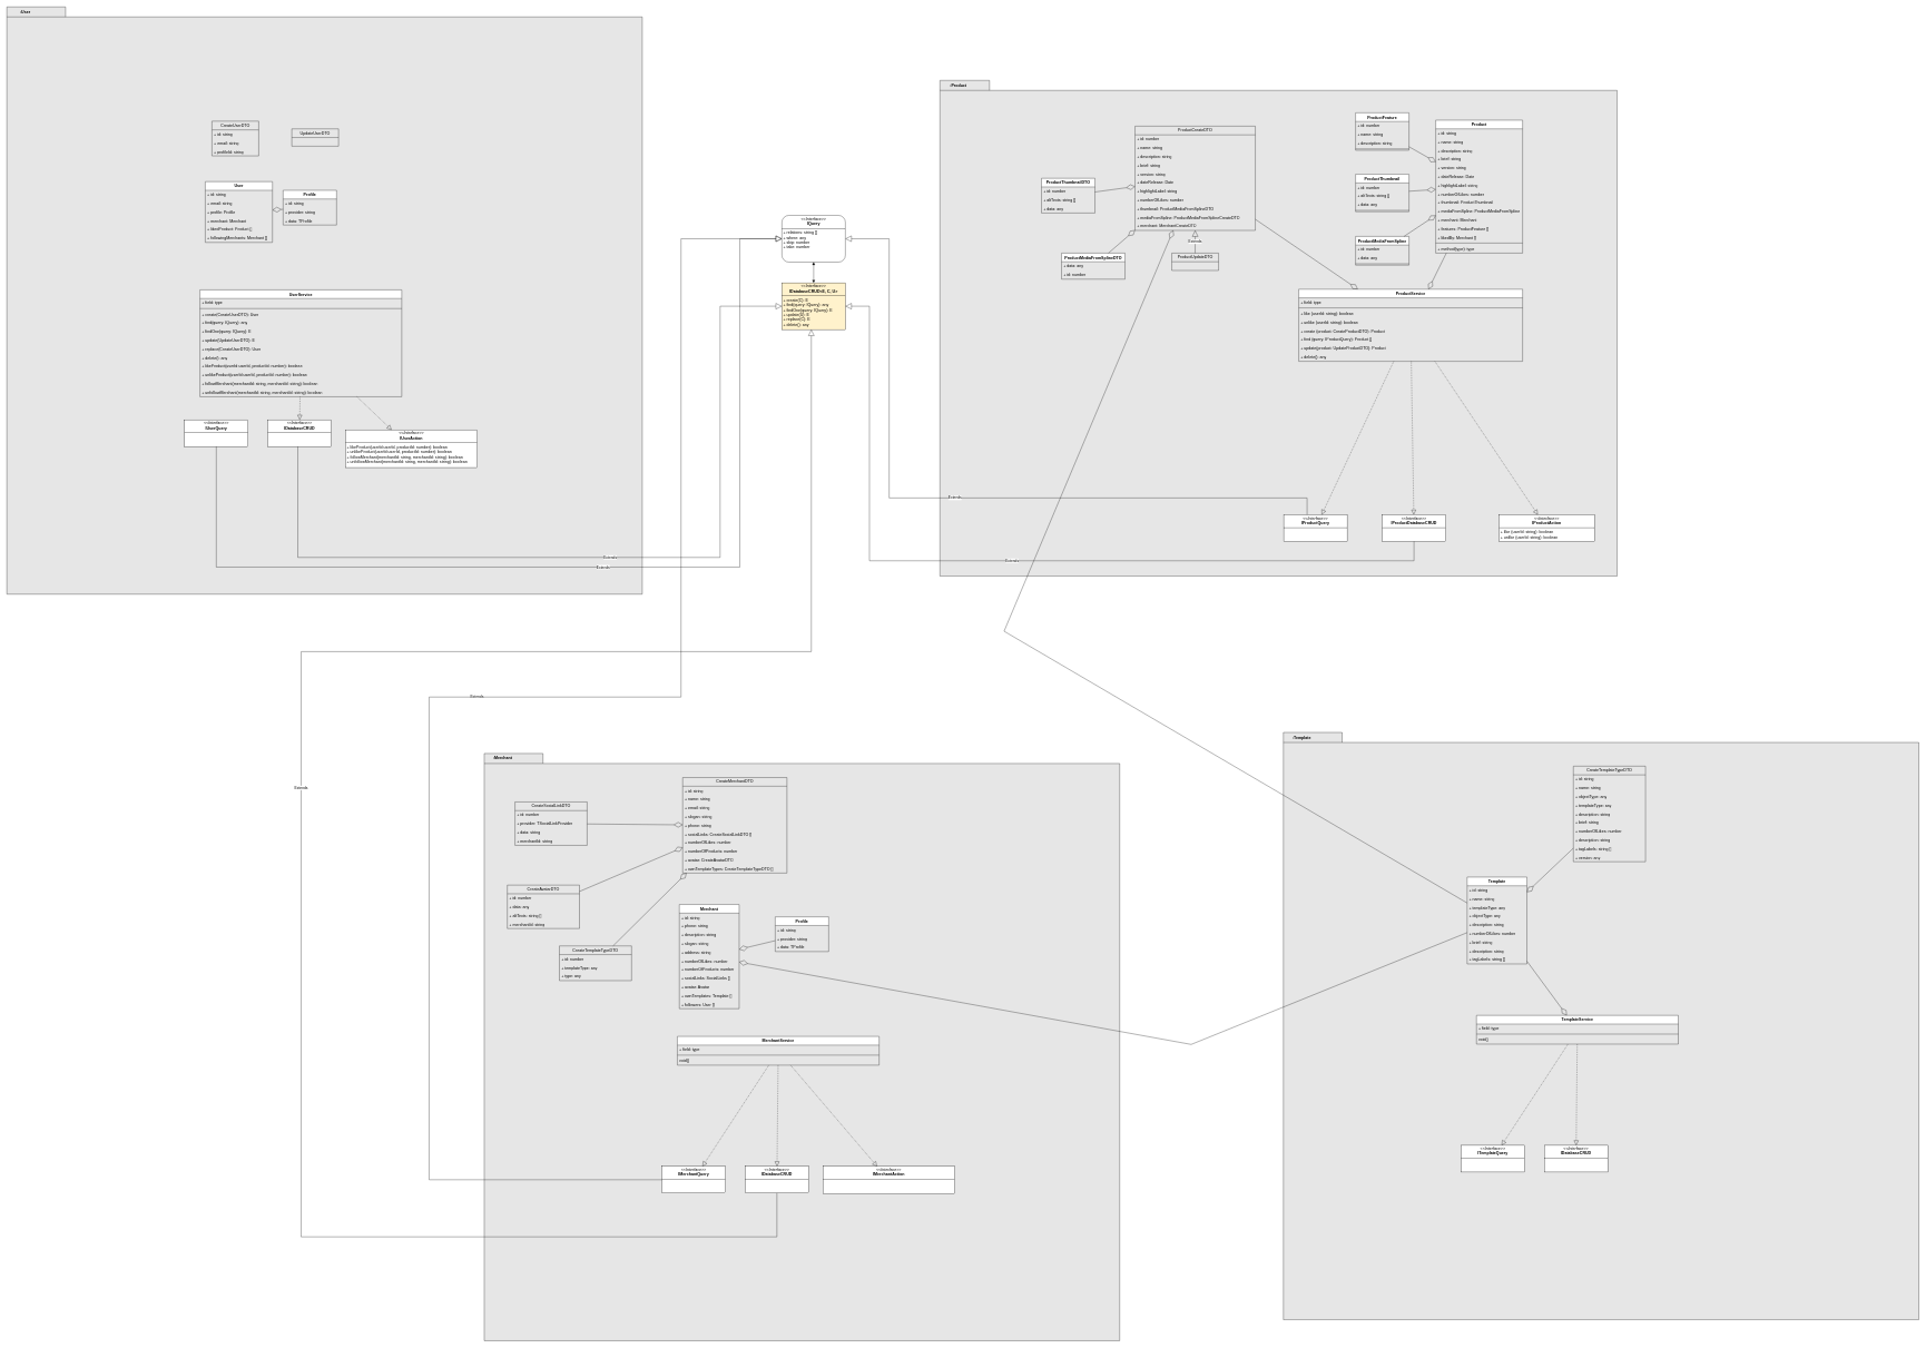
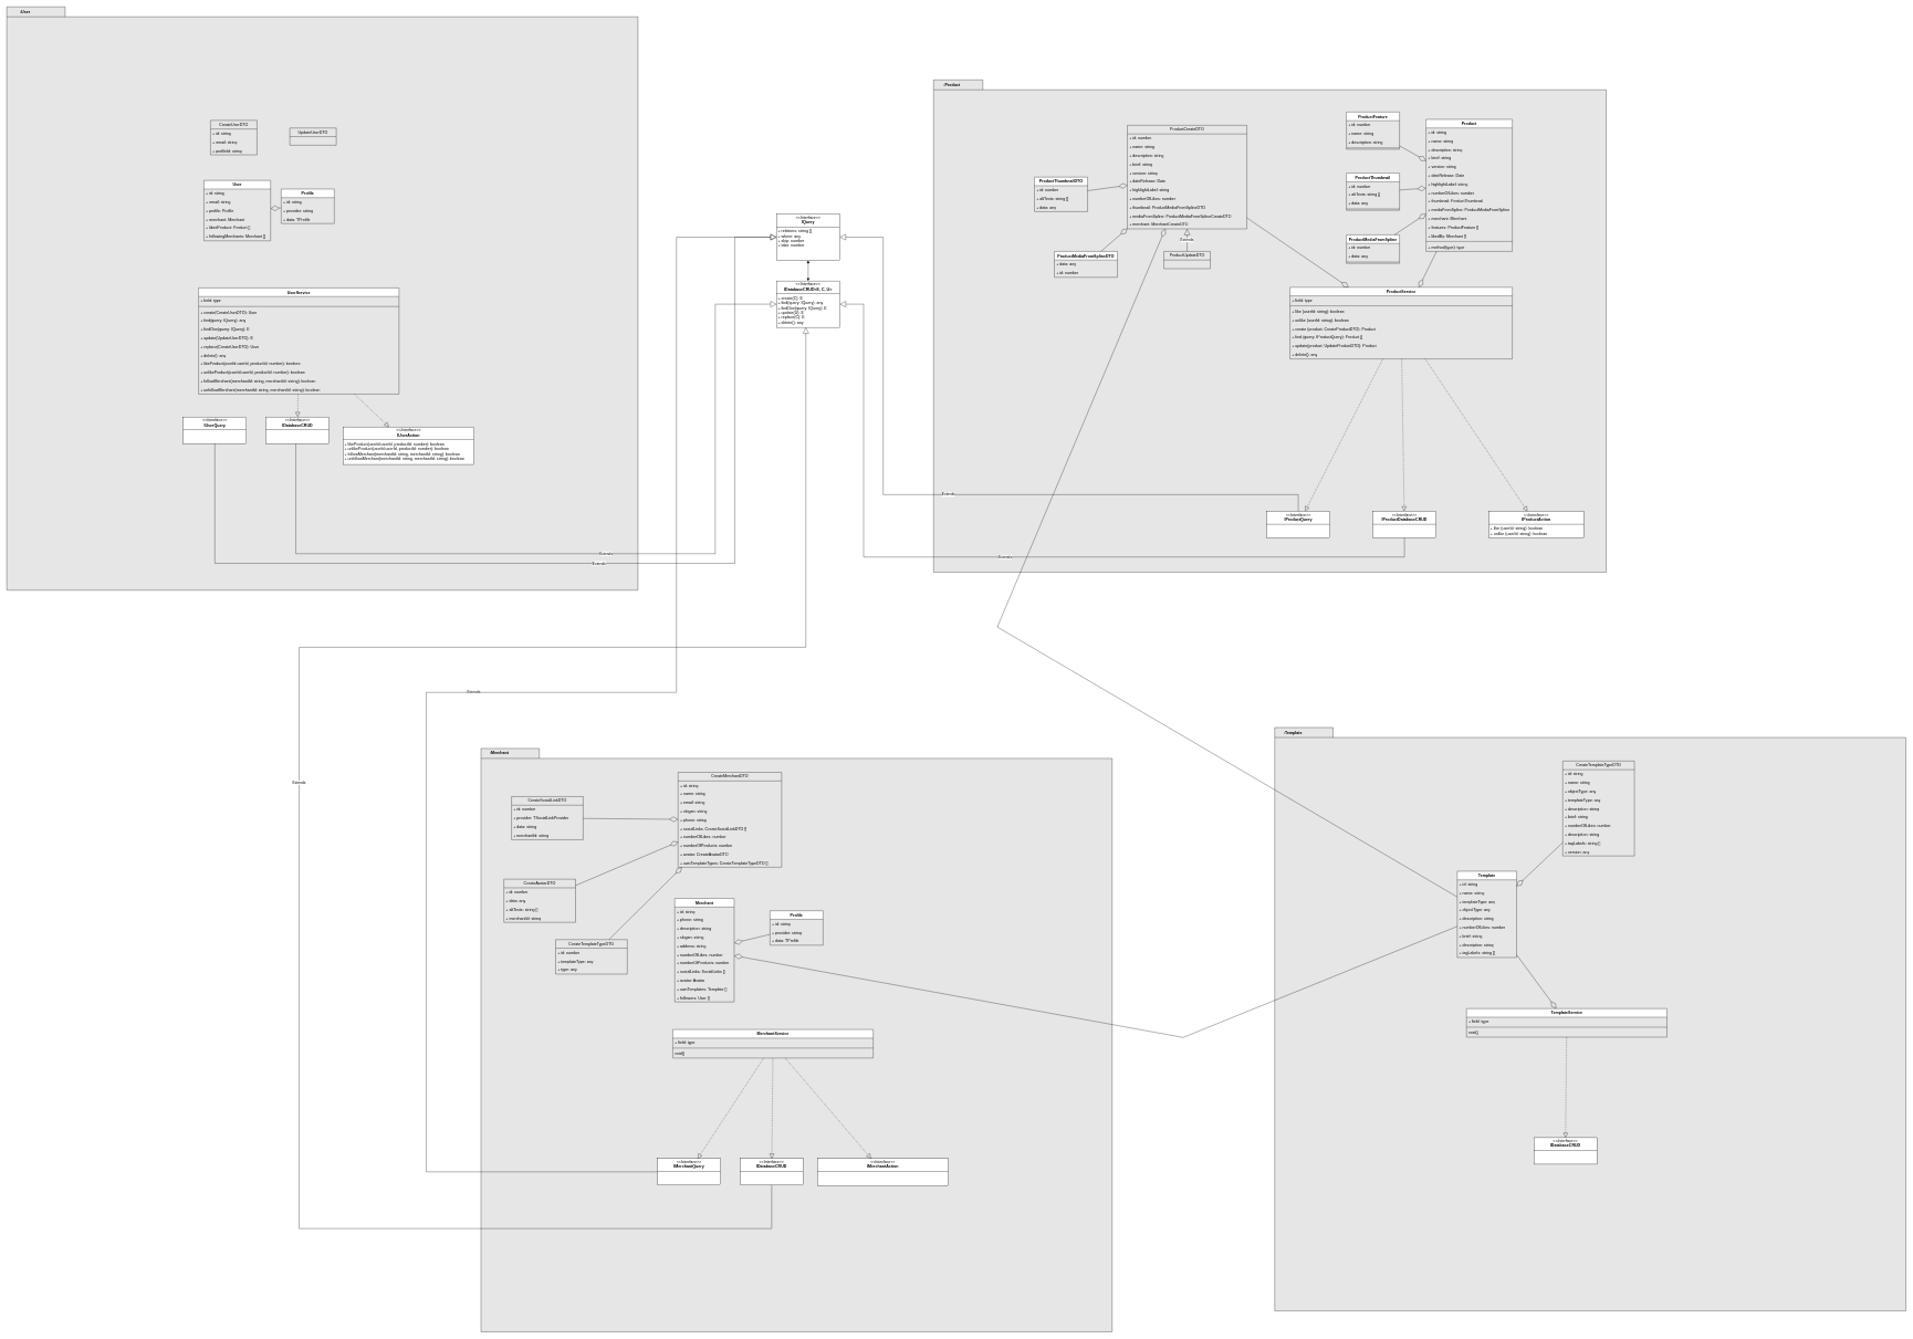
- <mxCell id="2" value="&lt;p style=&quot;margin:0px;margin-top:4px;text-align:center;&quot;&gt;&lt;i&gt;&amp;lt;&amp;lt;Interface&amp;gt;&amp;gt;&lt;/i&gt;&lt;br&gt;&lt;b&gt;IQuery&lt;/b&gt;&lt;/p&gt;&lt;hr size=&quot;1&quot; style=&quot;border-style:solid;&quot;&gt;&lt;p style=&quot;margin:0px;margin-left:4px;&quot;&gt;&lt;/p&gt;&lt;p style=&quot;margin:0px;margin-left:4px;&quot;&gt;+ relations: string []&lt;/p&gt;&lt;p style=&quot;margin:0px;margin-left:4px;&quot;&gt;+ where: any&lt;/p&gt;&lt;p style=&quot;margin:0px;margin-left:4px;&quot;&gt;+ skip: number&lt;/p&gt;&lt;p style=&quot;margin:0px;margin-left:4px;&quot;&gt;+ take: number&lt;/p&gt;" style="verticalAlign=top;align=left;overflow=fill;html=1;whiteSpace=wrap;rounded=1;" parent="1" vertex="1"><mxGeometry x="2340" y="644" width="190" height="140" as="geometry" /></mxCell>
+ <mxCell id="2" value="&lt;p style=&quot;margin:0px;margin-top:4px;text-align:center;&quot;&gt;&lt;i&gt;&amp;lt;&amp;lt;Interface&amp;gt;&amp;gt;&lt;/i&gt;&lt;br&gt;&lt;b&gt;IQuery&lt;/b&gt;&lt;/p&gt;&lt;hr size=&quot;1&quot; style=&quot;border-style:solid;&quot;&gt;&lt;p style=&quot;margin:0px;margin-left:4px;&quot;&gt;&lt;/p&gt;&lt;p style=&quot;margin:0px;margin-left:4px;&quot;&gt;+ relations: string []&lt;/p&gt;&lt;p style=&quot;margin:0px;margin-left:4px;&quot;&gt;+ where: any&lt;/p&gt;&lt;p style=&quot;margin:0px;margin-left:4px;&quot;&gt;+ skip: number&lt;/p&gt;&lt;p style=&quot;margin:0px;margin-left:4px;&quot;&gt;+ take: number&lt;/p&gt;" style="verticalAlign=top;align=left;overflow=fill;html=1;whiteSpace=wrap;" parent="1" vertex="1"><mxGeometry x="2340" y="644" width="190" height="140" as="geometry" /></mxCell>
- <mxCell id="3" value="&lt;p style=&quot;margin:0px;margin-top:4px;text-align:center;&quot;&gt;&lt;i&gt;&amp;lt;&amp;lt;Interface&amp;gt;&amp;gt;&lt;/i&gt;&lt;br&gt;&lt;b&gt;IDatabaseCRUD&amp;lt;E, C, U&amp;gt;&lt;/b&gt;&lt;/p&gt;&lt;hr size=&quot;1&quot; style=&quot;border-style:solid;&quot;&gt;&lt;p style=&quot;margin:0px;margin-left:4px;&quot;&gt;+ create(C): E&lt;/p&gt;&lt;p style=&quot;margin:0px;margin-left:4px;&quot;&gt;+ find(query: IQuery): any&lt;/p&gt;&lt;p style=&quot;margin:0px;margin-left:4px;&quot;&gt;+ findOne(query: IQuery): E&lt;/p&gt;&lt;p style=&quot;margin:0px;margin-left:4px;&quot;&gt;+ update(U): E&lt;/p&gt;&lt;p style=&quot;margin:0px;margin-left:4px;&quot;&gt;+ replace(C): E&lt;/p&gt;&lt;p style=&quot;margin:0px;margin-left:4px;&quot;&gt;+ delete(): any&lt;/p&gt;" style="verticalAlign=top;align=left;overflow=fill;html=1;whiteSpace=wrap;fillColor=#fff2cc;" parent="1" vertex="1"><mxGeometry x="2340" y="846" width="190" height="140" as="geometry" /></mxCell>
+ <mxCell id="3" value="&lt;p style=&quot;margin:0px;margin-top:4px;text-align:center;&quot;&gt;&lt;i&gt;&amp;lt;&amp;lt;Interface&amp;gt;&amp;gt;&lt;/i&gt;&lt;br&gt;&lt;b&gt;IDatabaseCRUD&amp;lt;E, C, U&amp;gt;&lt;/b&gt;&lt;/p&gt;&lt;hr size=&quot;1&quot; style=&quot;border-style:solid;&quot;&gt;&lt;p style=&quot;margin:0px;margin-left:4px;&quot;&gt;+ create(C): E&lt;/p&gt;&lt;p style=&quot;margin:0px;margin-left:4px;&quot;&gt;+ find(query: IQuery): any&lt;/p&gt;&lt;p style=&quot;margin:0px;margin-left:4px;&quot;&gt;+ findOne(query: IQuery): E&lt;/p&gt;&lt;p style=&quot;margin:0px;margin-left:4px;&quot;&gt;+ update(U): E&lt;/p&gt;&lt;p style=&quot;margin:0px;margin-left:4px;&quot;&gt;+ replace(C): E&lt;/p&gt;&lt;p style=&quot;margin:0px;margin-left:4px;&quot;&gt;+ delete(): any&lt;/p&gt;" style="verticalAlign=top;align=left;overflow=fill;html=1;whiteSpace=wrap;" parent="1" vertex="1"><mxGeometry x="2340" y="846" width="190" height="140" as="geometry" /></mxCell>
- <mxCell id="86" value="&lt;p style=&quot;margin:0px;margin-top:4px;text-align:center;&quot;&gt;&lt;i&gt;&amp;lt;&amp;lt;Interface&amp;gt;&amp;gt;&lt;/i&gt;&lt;br&gt;&lt;b&gt;IProductQuery&lt;/b&gt;&lt;/p&gt;&lt;hr size=&quot;1&quot; style=&quot;border-style:solid;&quot;&gt;&lt;p style=&quot;margin:0px;margin-left:4px;&quot;&gt;&lt;br&gt;&lt;/p&gt;" style="verticalAlign=top;align=left;overflow=fill;html=1;whiteSpace=wrap;" parent="41" vertex="1"><mxGeometry x="1029" y="1300" width="190" height="80" as="geometry" /></mxCell>
+ <mxCell id="86" value="&lt;p style=&quot;margin:0px;margin-top:4px;text-align:center;&quot;&gt;&lt;i&gt;&amp;lt;&amp;lt;Interface&amp;gt;&amp;gt;&lt;/i&gt;&lt;br&gt;&lt;b&gt;IProductQuery&lt;/b&gt;&lt;/p&gt;&lt;hr size=&quot;1&quot; style=&quot;border-style:solid;&quot;&gt;&lt;p style=&quot;margin:0px;margin-left:4px;&quot;&gt;&lt;br&gt;&lt;/p&gt;" style="verticalAlign=top;align=left;overflow=fill;html=1;whiteSpace=wrap;" parent="41" vertex="1"><mxGeometry x="1004" y="1300" width="190" height="80" as="geometry" /></mxCell>
- <mxCell id="194" value="" style="endArrow=block;dashed=1;endFill=0;endSize=12;html=1;rounded=0;" parent="177" source="188" target="192" edge="1"><mxGeometry width="160" relative="1" as="geometry"><mxPoint x="649" y="1159" as="sourcePoint" /><mxPoint x="809" y="1159" as="targetPoint" /></mxGeometry></mxCell>
- <mxCell id="192" value="&lt;p style=&quot;margin:0px;margin-top:4px;text-align:center;&quot;&gt;&lt;i&gt;&amp;lt;&amp;lt;Interface&amp;gt;&amp;gt;&lt;/i&gt;&lt;br&gt;&lt;b&gt;ITemplateQuery&lt;/b&gt;&lt;/p&gt;&lt;hr size=&quot;1&quot; style=&quot;border-style:solid;&quot;&gt;&lt;p style=&quot;margin:0px;margin-left:4px;&quot;&gt;&amp;nbsp;&amp;nbsp;&lt;/p&gt;" style="verticalAlign=top;align=left;overflow=fill;html=1;whiteSpace=wrap;" parent="177" vertex="1"><mxGeometry x="532" y="1236" width="190" height="80" as="geometry" /></mxCell>
